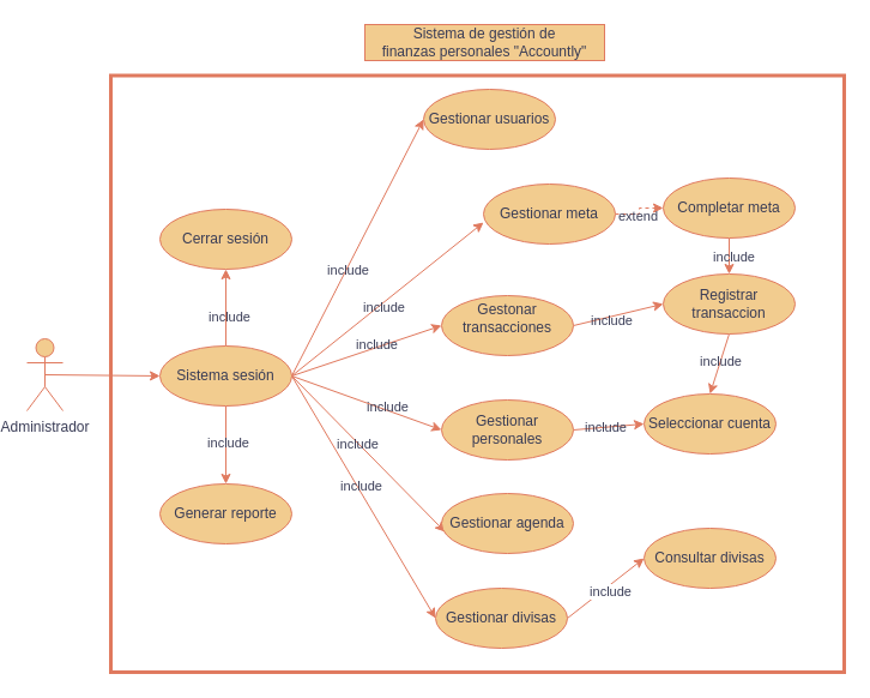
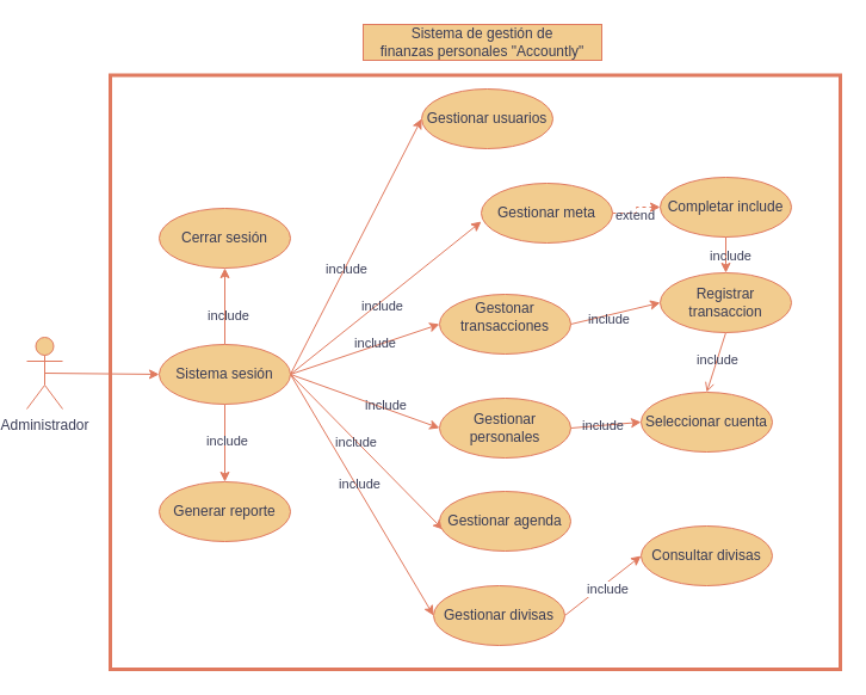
- <mxCell id="36" value="Completar meta" style="ellipse;whiteSpace=wrap;html=1;fontColor=#393C56;labelBackgroundColor=none;fillColor=#F2CC8F;strokeColor=#E07A5F;" vertex="1" parent="1"><mxGeometry x="551" y="148" width="110" height="50" as="geometry" /></mxCell>
+ <mxCell id="36" value="Completar include" style="ellipse;whiteSpace=wrap;html=1;fontColor=#393C56;labelBackgroundColor=none;fillColor=#F2CC8F;strokeColor=#E07A5F;" vertex="1" parent="1"><mxGeometry x="551" y="148" width="110" height="50" as="geometry" /></mxCell>
- <mxCell id="43" style="rounded=0;orthogonalLoop=1;jettySize=auto;html=1;exitX=0.5;exitY=1;exitDx=0;exitDy=0;entryX=0.5;entryY=0;entryDx=0;entryDy=0;labelBackgroundColor=none;strokeColor=#E07A5F;fontColor=default;" edge="1" parent="1" source="45" target="42"><mxGeometry relative="1" as="geometry" /></mxCell>
+ <mxCell id="43" style="rounded=0;orthogonalLoop=1;jettySize=auto;html=1;exitX=0.5;exitY=1;exitDx=0;exitDy=0;entryX=0.5;entryY=0;entryDx=0;entryDy=0;labelBackgroundColor=none;strokeColor=#E07A5F;fontColor=default;endArrow=open;" edge="1" parent="1" source="45" target="42"><mxGeometry relative="1" as="geometry" /></mxCell>
